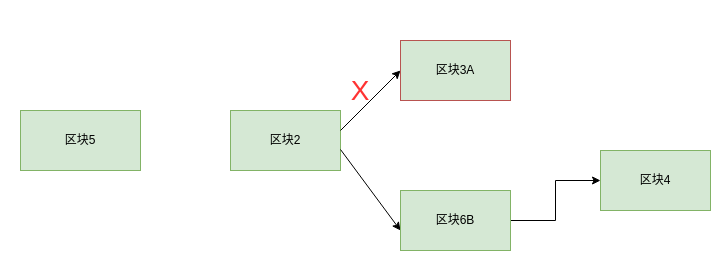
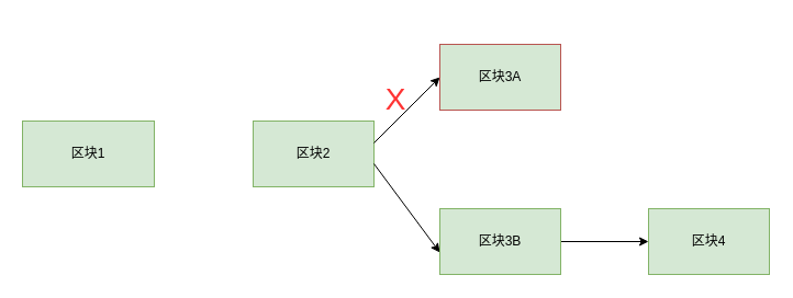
- <mxCell id="2" value="区块5" style="rounded=0;whiteSpace=wrap;html=1;fillColor=#d5e8d4;strokeColor=#82b366;" vertex="1" parent="1"><mxGeometry x="20" y="110" width="120" height="60" as="geometry" /></mxCell>
+ <mxCell id="2" value="区块1" style="rounded=0;whiteSpace=wrap;html=1;fillColor=#d5e8d4;strokeColor=#82b366;" vertex="1" parent="1"><mxGeometry x="20" y="110" width="120" height="60" as="geometry" /></mxCell>
- <mxCell id="9" value="区块4" style="rounded=0;whiteSpace=wrap;html=1;fillColor=#d5e8d4;strokeColor=#82b366;" vertex="1" parent="1"><mxGeometry x="600" y="150" width="110" height="60" as="geometry" /></mxCell>
+ <mxCell id="9" value="区块4" style="rounded=0;whiteSpace=wrap;html=1;fillColor=#d5e8d4;strokeColor=#82b366;" vertex="1" parent="1"><mxGeometry x="590" y="190" width="110" height="60" as="geometry" /></mxCell>
- <mxCell id="8" value="区块6B" style="rounded=0;whiteSpace=wrap;html=1;fillColor=#d5e8d4;strokeColor=#82b366;" vertex="1" parent="1"><mxGeometry x="400" y="190" width="110" height="60" as="geometry" /></mxCell>
+ <mxCell id="8" value="区块3B" style="rounded=0;whiteSpace=wrap;html=1;fillColor=#d5e8d4;strokeColor=#82b366;" vertex="1" parent="1"><mxGeometry x="400" y="190" width="110" height="60" as="geometry" /></mxCell>
